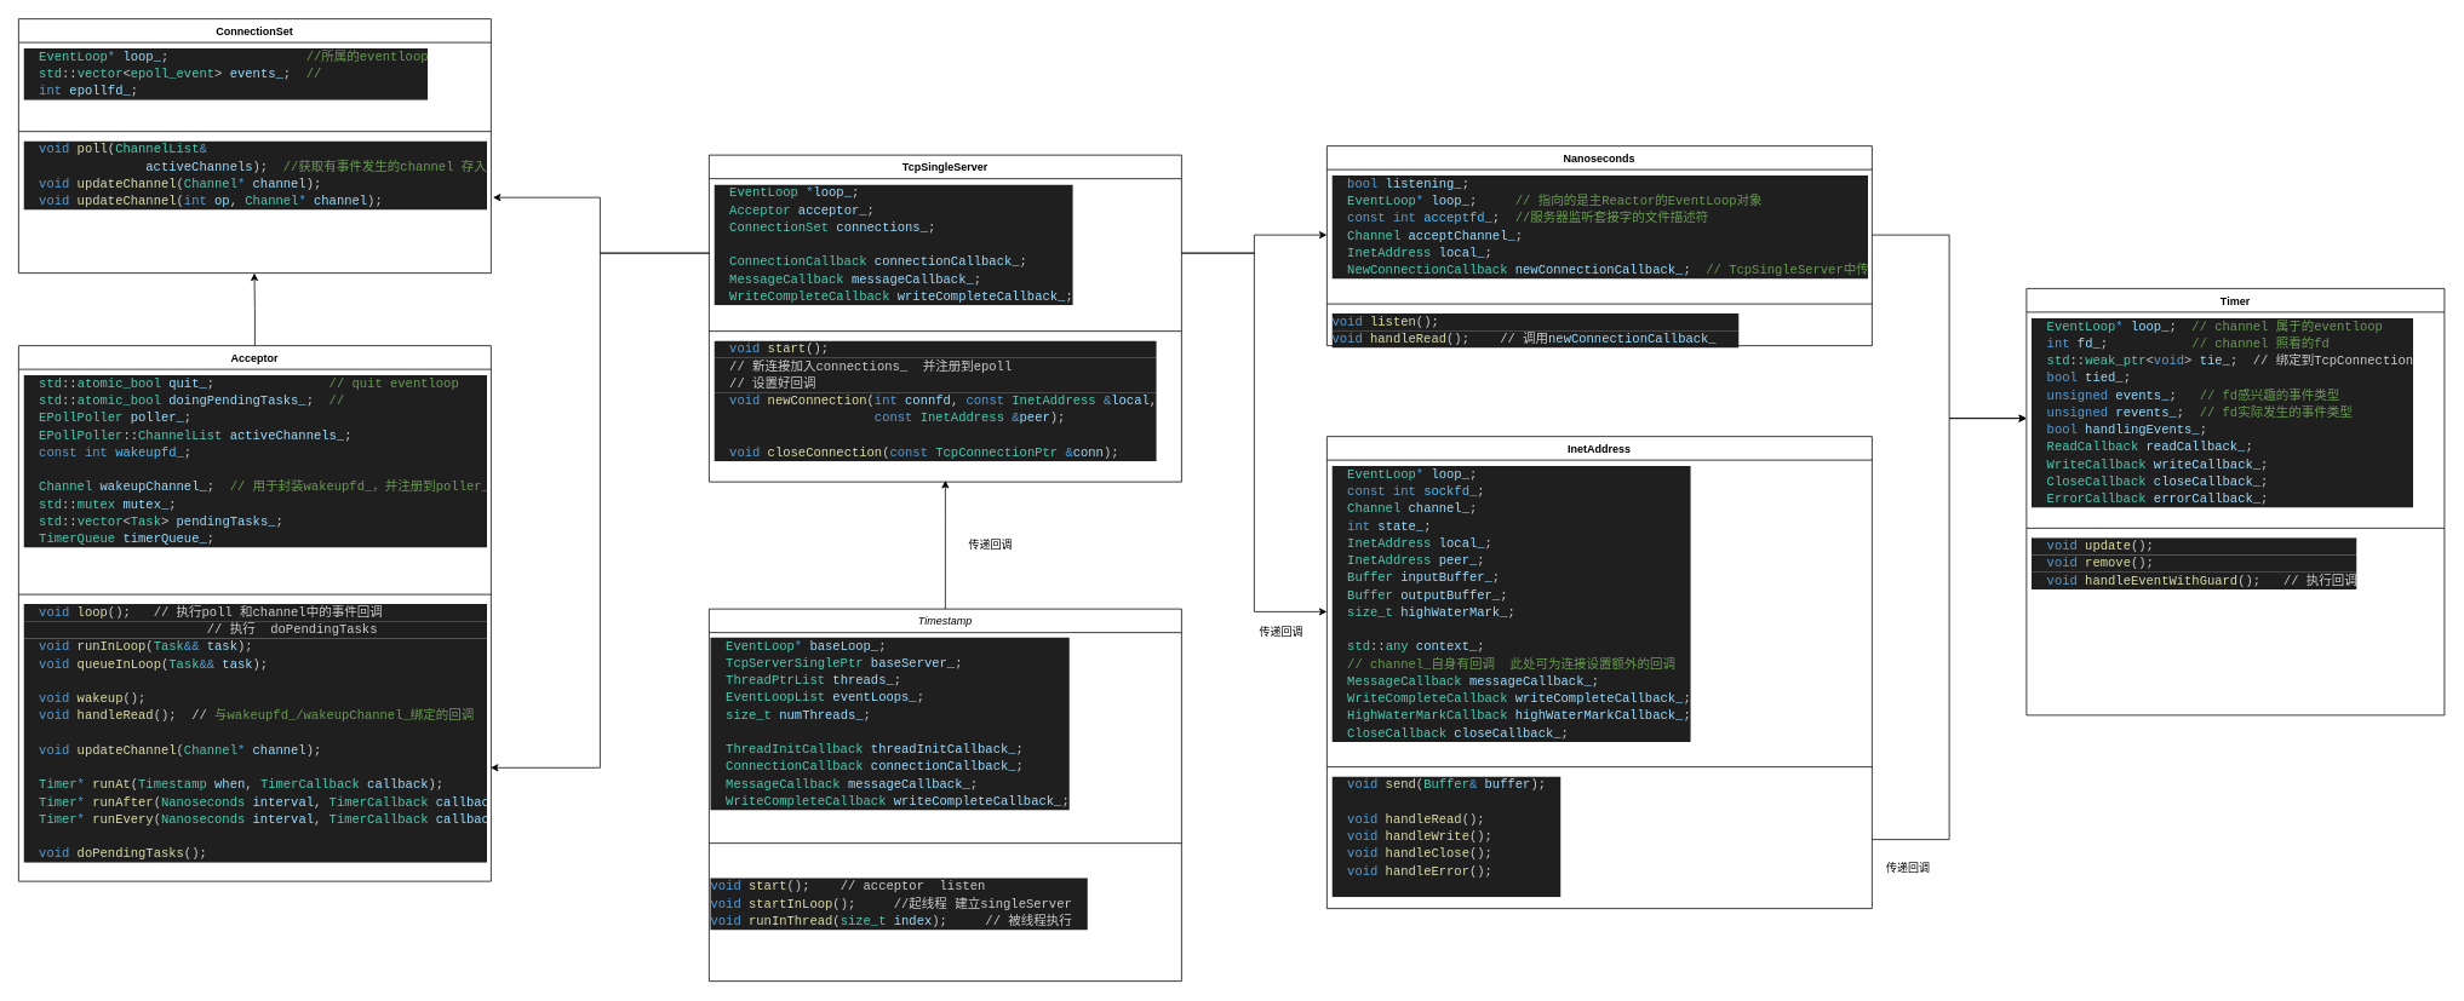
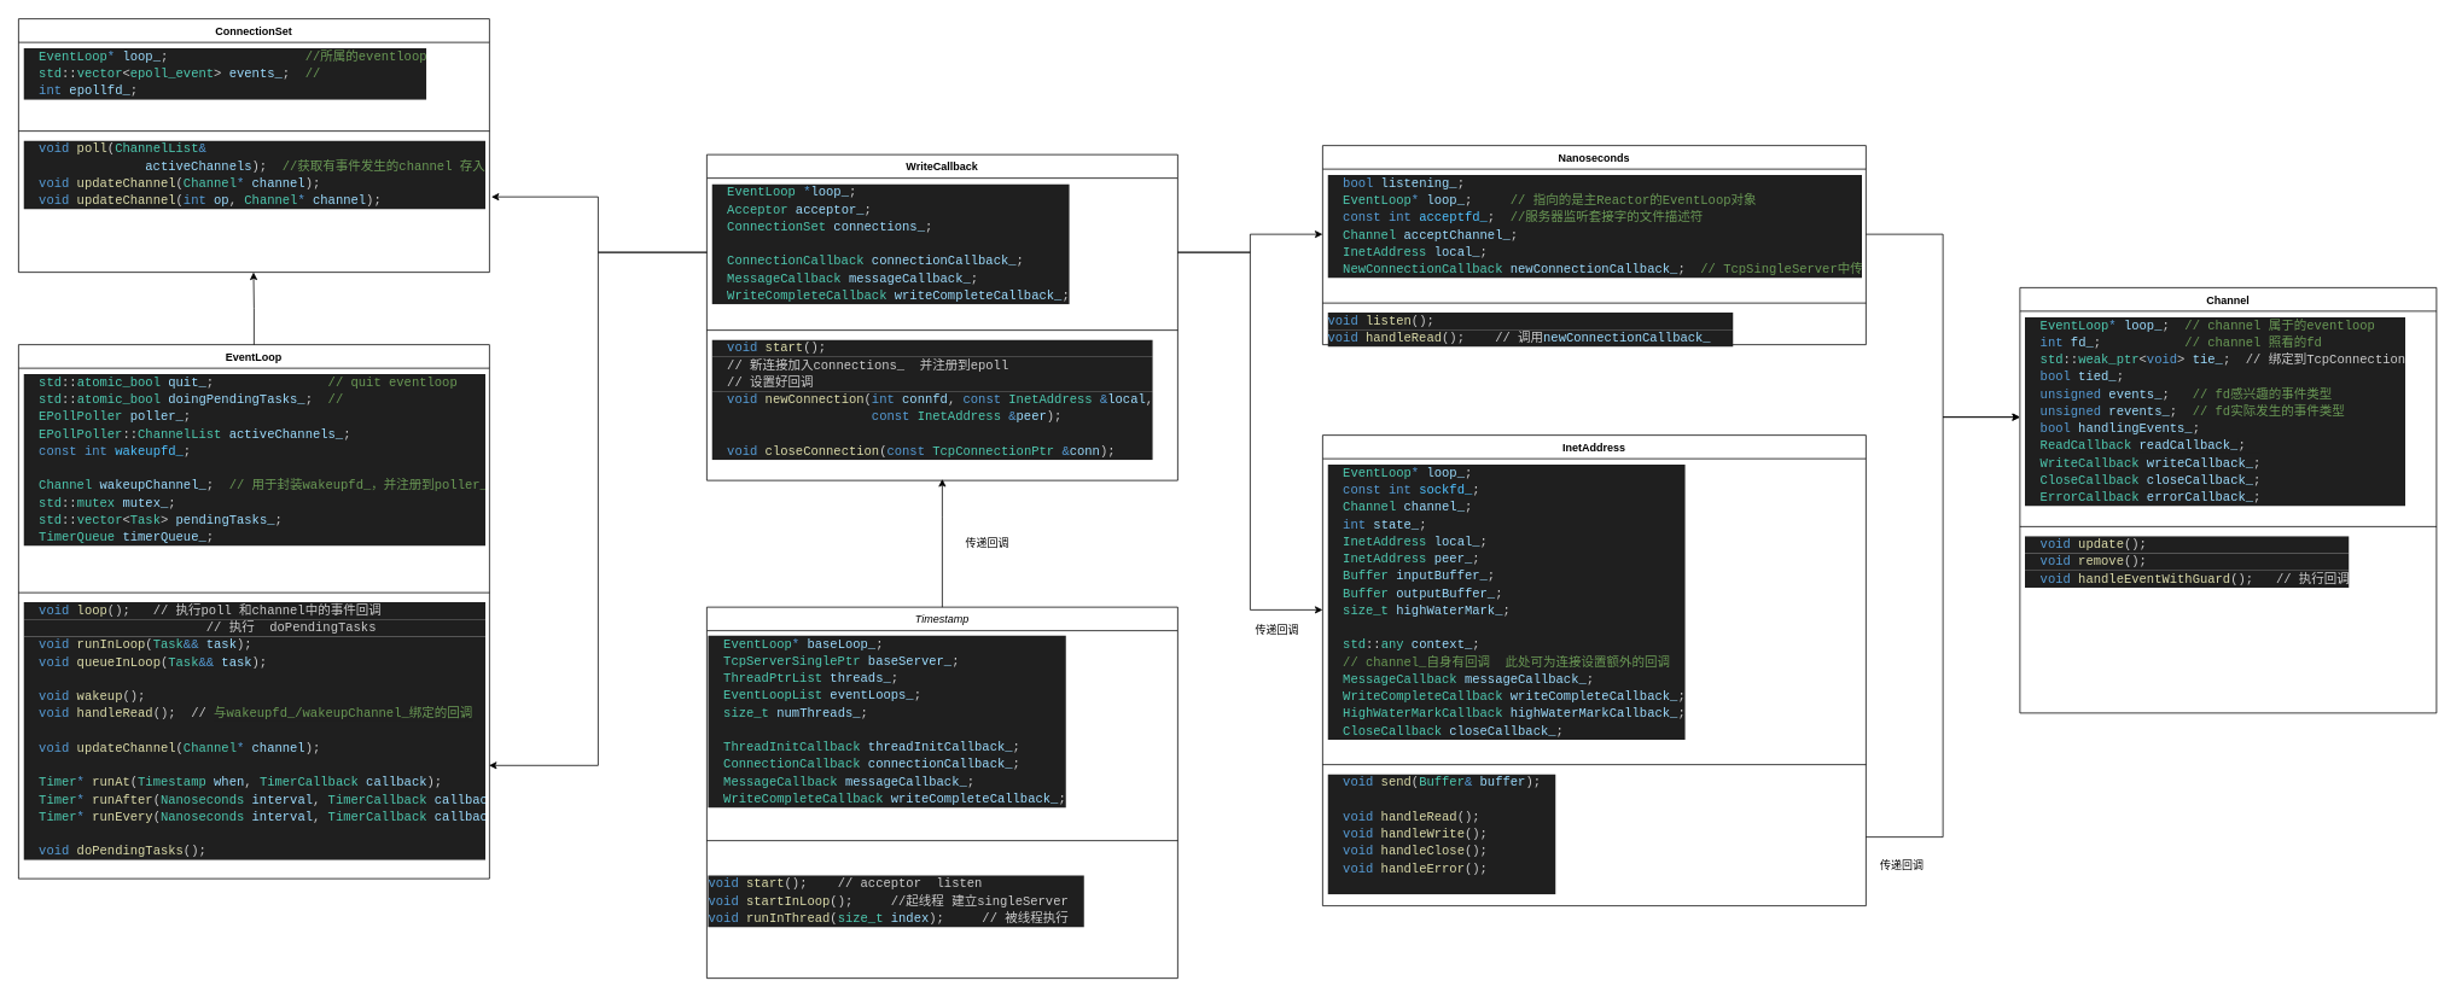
- <mxCell id="6" value="TcpSingleServer" style="swimlane;fontStyle=1;align=center;verticalAlign=top;childLayout=stackLayout;horizontal=1;startSize=26;horizontalStack=0;resizeParent=1;resizeParentMax=0;resizeLast=0;collapsible=1;marginBottom=0;whiteSpace=wrap;html=1;" vertex="1" parent="1"><mxGeometry x="780" y="170" width="520" height="360" as="geometry" /></mxCell>
+ <mxCell id="6" value="WriteCallback" style="swimlane;fontStyle=1;align=center;verticalAlign=top;childLayout=stackLayout;horizontal=1;startSize=26;horizontalStack=0;resizeParent=1;resizeParentMax=0;resizeLast=0;collapsible=1;marginBottom=0;whiteSpace=wrap;html=1;" vertex="1" parent="1"><mxGeometry x="780" y="170" width="520" height="360" as="geometry" /></mxCell>
- <mxCell id="34" value="Timer" style="swimlane;fontStyle=1;align=center;verticalAlign=top;childLayout=stackLayout;horizontal=1;startSize=26;horizontalStack=0;resizeParent=1;resizeParentMax=0;resizeLast=0;collapsible=1;marginBottom=0;whiteSpace=wrap;html=1;" vertex="1" parent="1"><mxGeometry x="2230" y="317" width="460" height="470" as="geometry" /></mxCell>
+ <mxCell id="34" value="Channel" style="swimlane;fontStyle=1;align=center;verticalAlign=top;childLayout=stackLayout;horizontal=1;startSize=26;horizontalStack=0;resizeParent=1;resizeParentMax=0;resizeLast=0;collapsible=1;marginBottom=0;whiteSpace=wrap;html=1;" vertex="1" parent="1"><mxGeometry x="2230" y="317" width="460" height="470" as="geometry" /></mxCell>
- <mxCell id="28" value="Acceptor" style="swimlane;fontStyle=1;align=center;verticalAlign=top;childLayout=stackLayout;horizontal=1;startSize=26;horizontalStack=0;resizeParent=1;resizeParentMax=0;resizeLast=0;collapsible=1;marginBottom=0;whiteSpace=wrap;html=1;" vertex="1" parent="1"><mxGeometry x="20" y="380" width="520" height="590" as="geometry" /></mxCell>
+ <mxCell id="28" value="EventLoop" style="swimlane;fontStyle=1;align=center;verticalAlign=top;childLayout=stackLayout;horizontal=1;startSize=26;horizontalStack=0;resizeParent=1;resizeParentMax=0;resizeLast=0;collapsible=1;marginBottom=0;whiteSpace=wrap;html=1;" vertex="1" parent="1"><mxGeometry x="20" y="380" width="520" height="590" as="geometry" /></mxCell>
